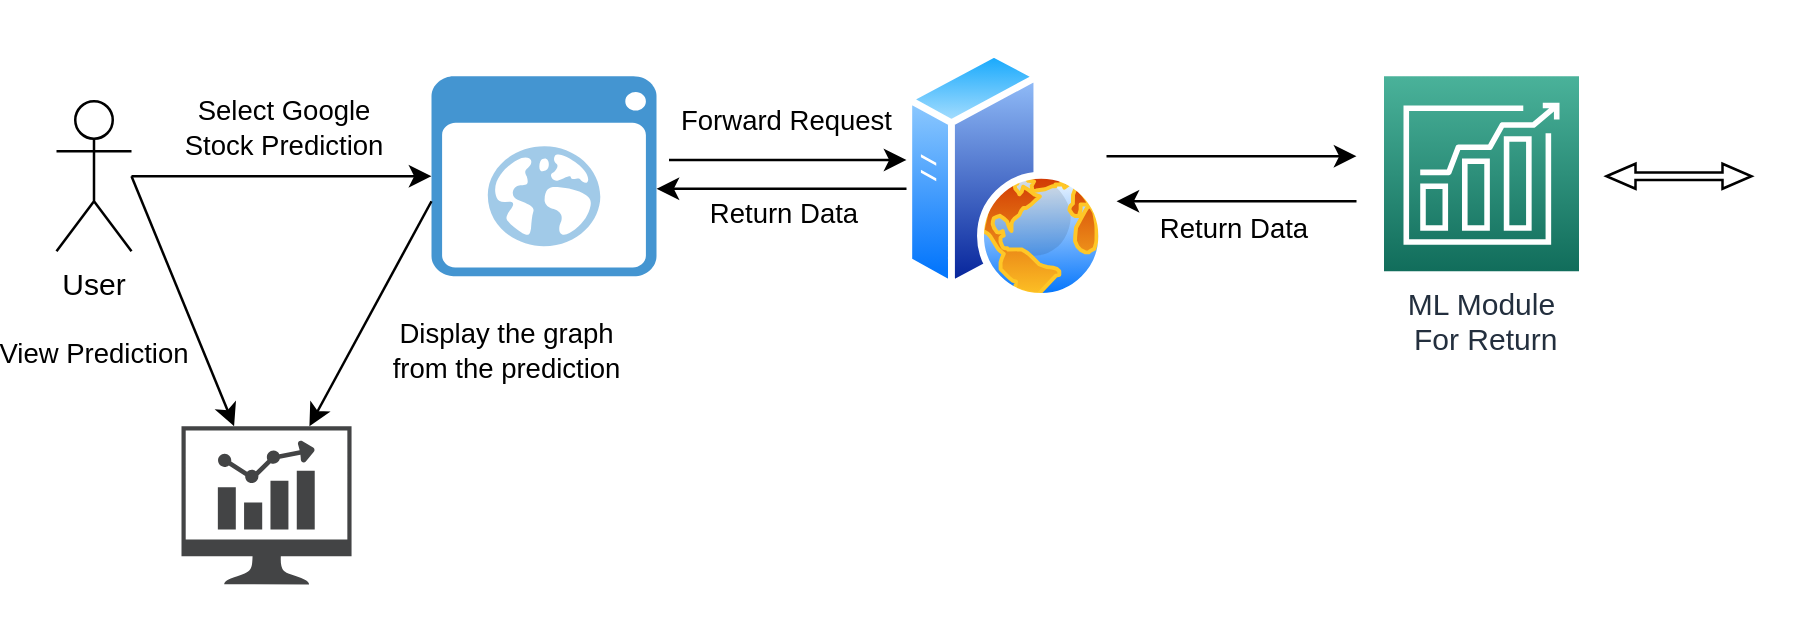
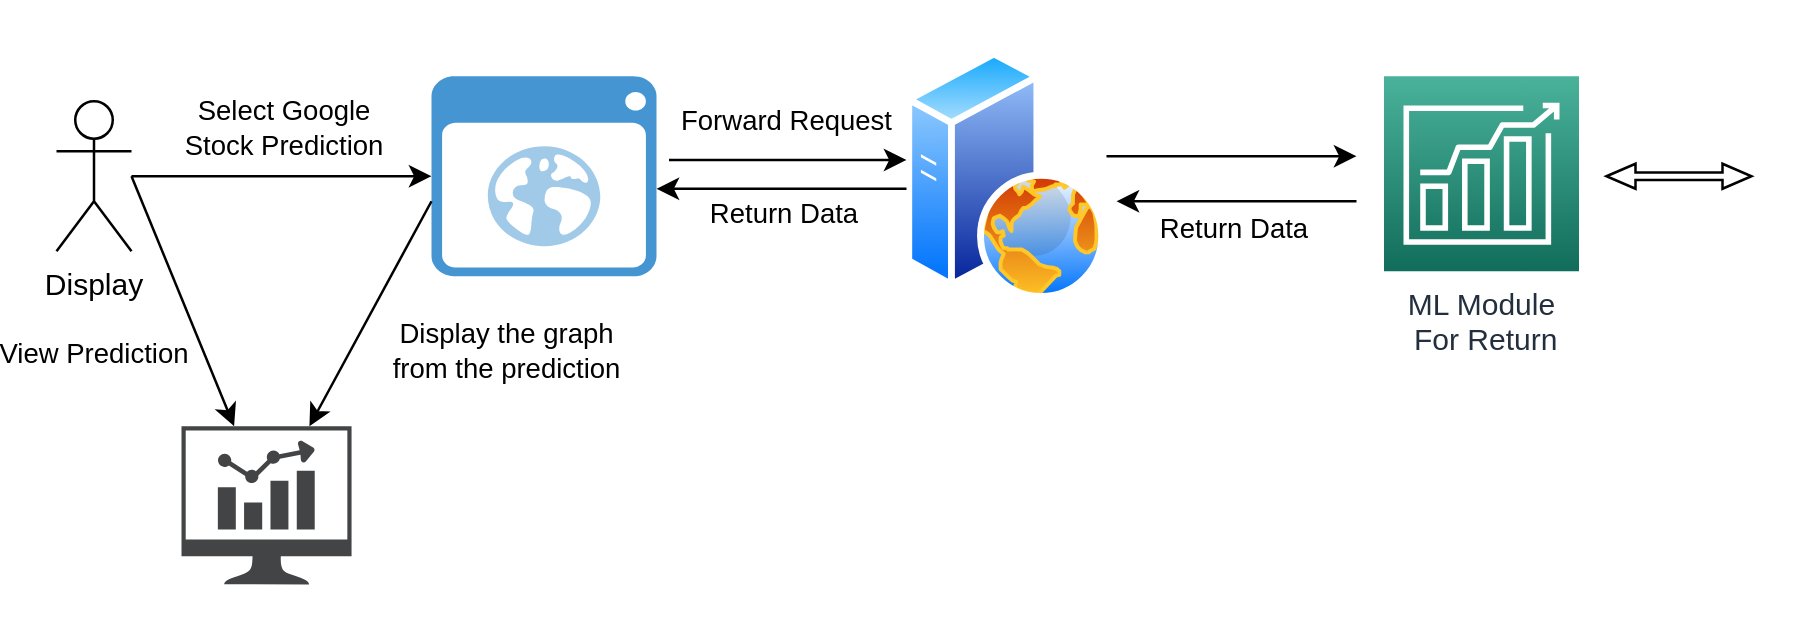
- <mxCell id="2" value="User" style="shape=umlActor;verticalLabelPosition=bottom;verticalAlign=top;html=1;outlineConnect=0;" parent="1" vertex="1"><mxGeometry x="20" y="40" width="30" height="60" as="geometry" /></mxCell>
+ <mxCell id="2" value="Display" style="shape=umlActor;verticalLabelPosition=bottom;verticalAlign=top;html=1;outlineConnect=0;" parent="1" vertex="1"><mxGeometry x="20" y="40" width="30" height="60" as="geometry" /></mxCell>
